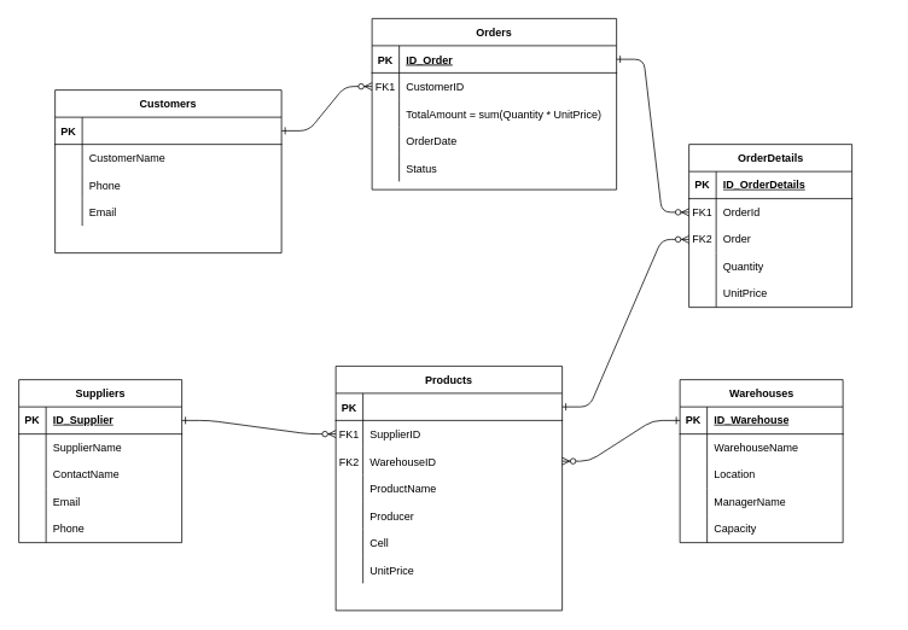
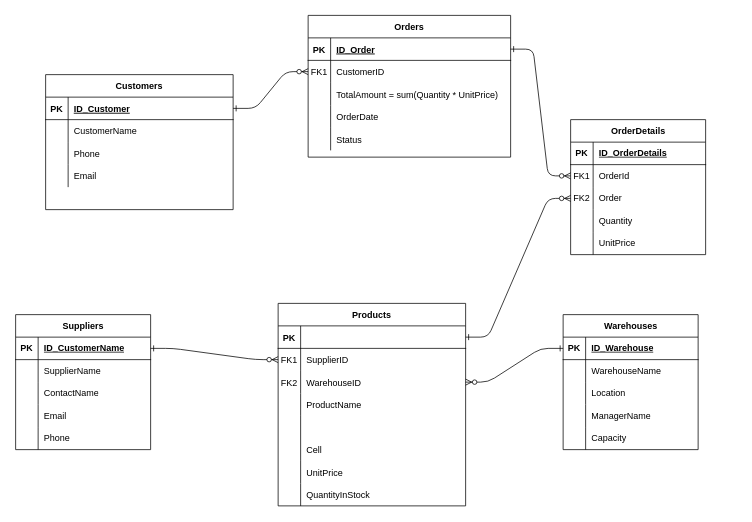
+ <mxCell id="46" value="ID_Customer" style="shape=partialRectangle;overflow=hidden;connectable=0;fillColor=none;top=0;left=0;bottom=0;right=0;align=left;spacingLeft=6;fontStyle=5;" parent="44" vertex="1"><mxGeometry x="30" width="220" height="30" as="geometry"><mxRectangle width="220" height="30" as="alternateBounds" /></mxGeometry></mxCell>
- <mxCell id="61" value="ID_Supplier" style="shape=partialRectangle;connectable=0;fillColor=none;top=0;left=0;bottom=0;right=0;align=left;spacingLeft=6;fontStyle=5;overflow=hidden;whiteSpace=wrap;html=1;" parent="59" vertex="1"><mxGeometry x="30" width="150" height="30" as="geometry"><mxRectangle width="150" height="30" as="alternateBounds" /></mxGeometry></mxCell>
+ <mxCell id="61" value="ID_CustomerName" style="shape=partialRectangle;connectable=0;fillColor=none;top=0;left=0;bottom=0;right=0;align=left;spacingLeft=6;fontStyle=5;overflow=hidden;whiteSpace=wrap;html=1;" parent="59" vertex="1"><mxGeometry x="30" width="150" height="30" as="geometry"><mxRectangle width="150" height="30" as="alternateBounds" /></mxGeometry></mxCell>
- <mxCell id="33" value="Producer" style="shape=partialRectangle;overflow=hidden;connectable=0;fillColor=none;top=0;left=0;bottom=0;right=0;align=left;spacingLeft=6;" parent="31" vertex="1"><mxGeometry x="30" width="220" height="30" as="geometry"><mxRectangle width="220" height="30" as="alternateBounds" /></mxGeometry></mxCell>
+ <mxCell id="42" value="QuantityInStock" style="shape=partialRectangle;overflow=hidden;connectable=0;fillColor=none;top=0;left=0;bottom=0;right=0;align=left;spacingLeft=6;" parent="40" vertex="1"><mxGeometry x="30" width="220" height="30" as="geometry"><mxRectangle width="220" height="30" as="alternateBounds" /></mxGeometry></mxCell>
